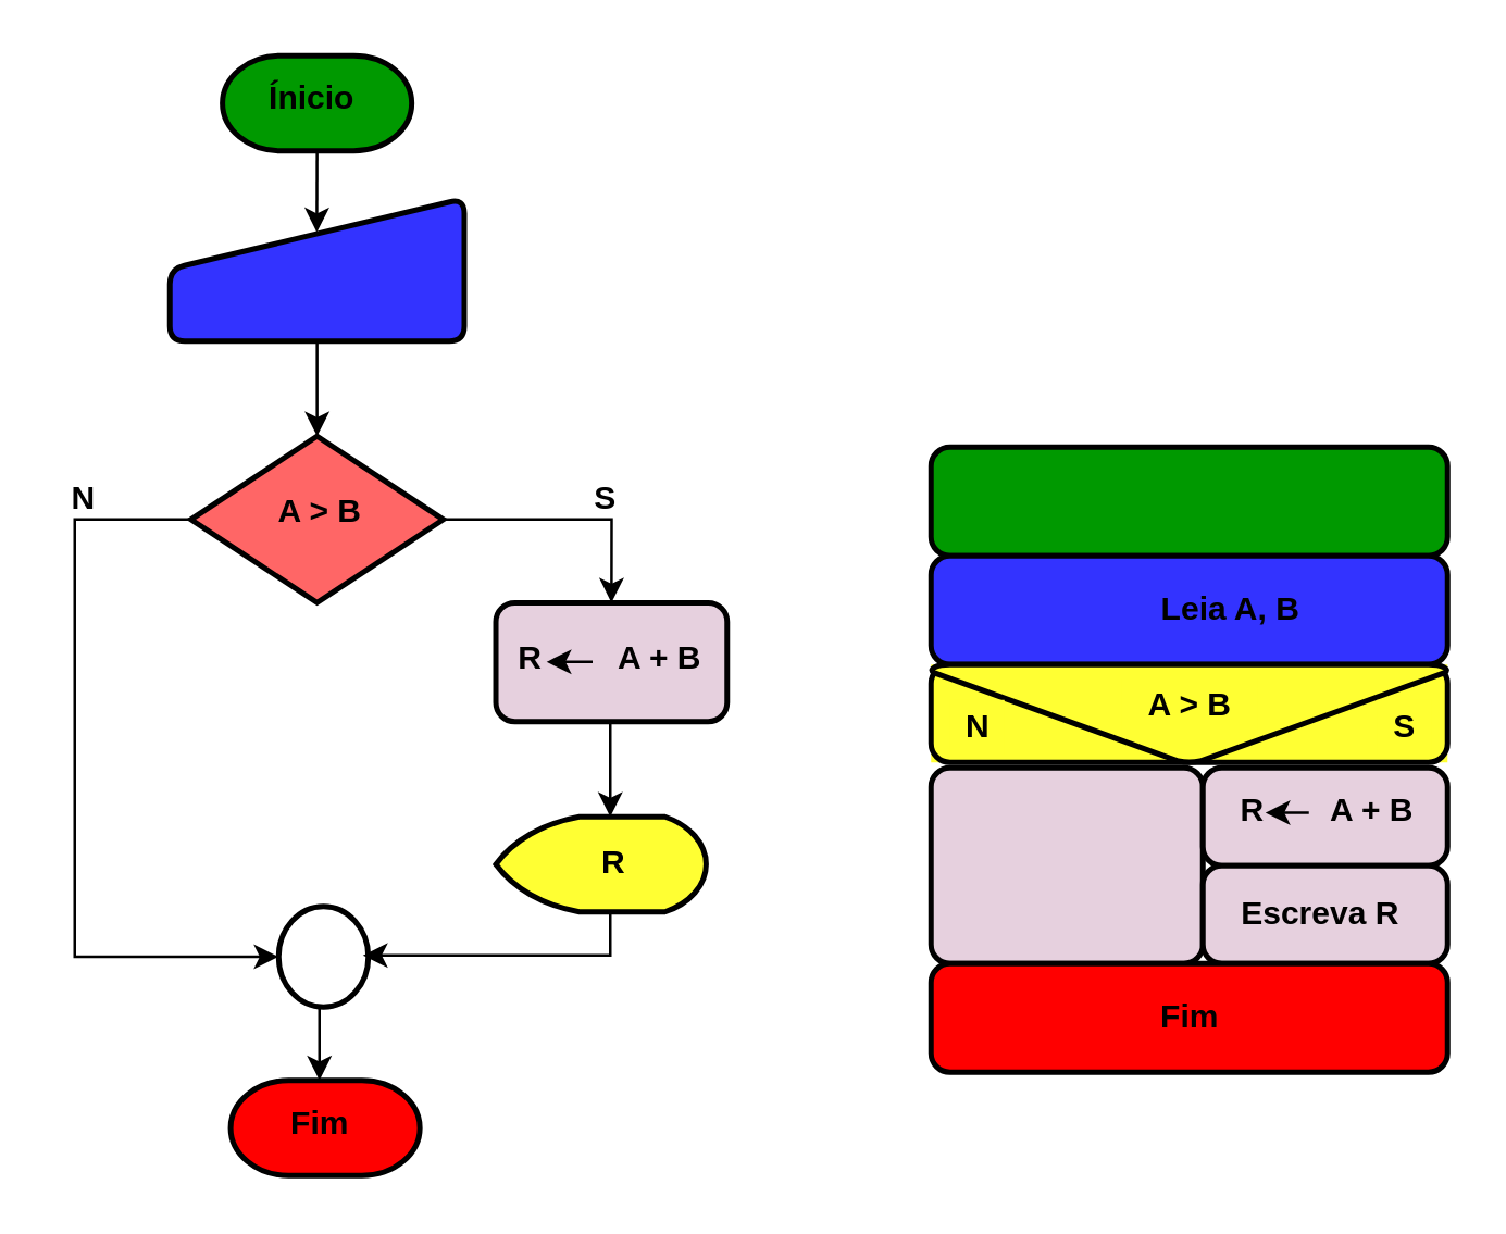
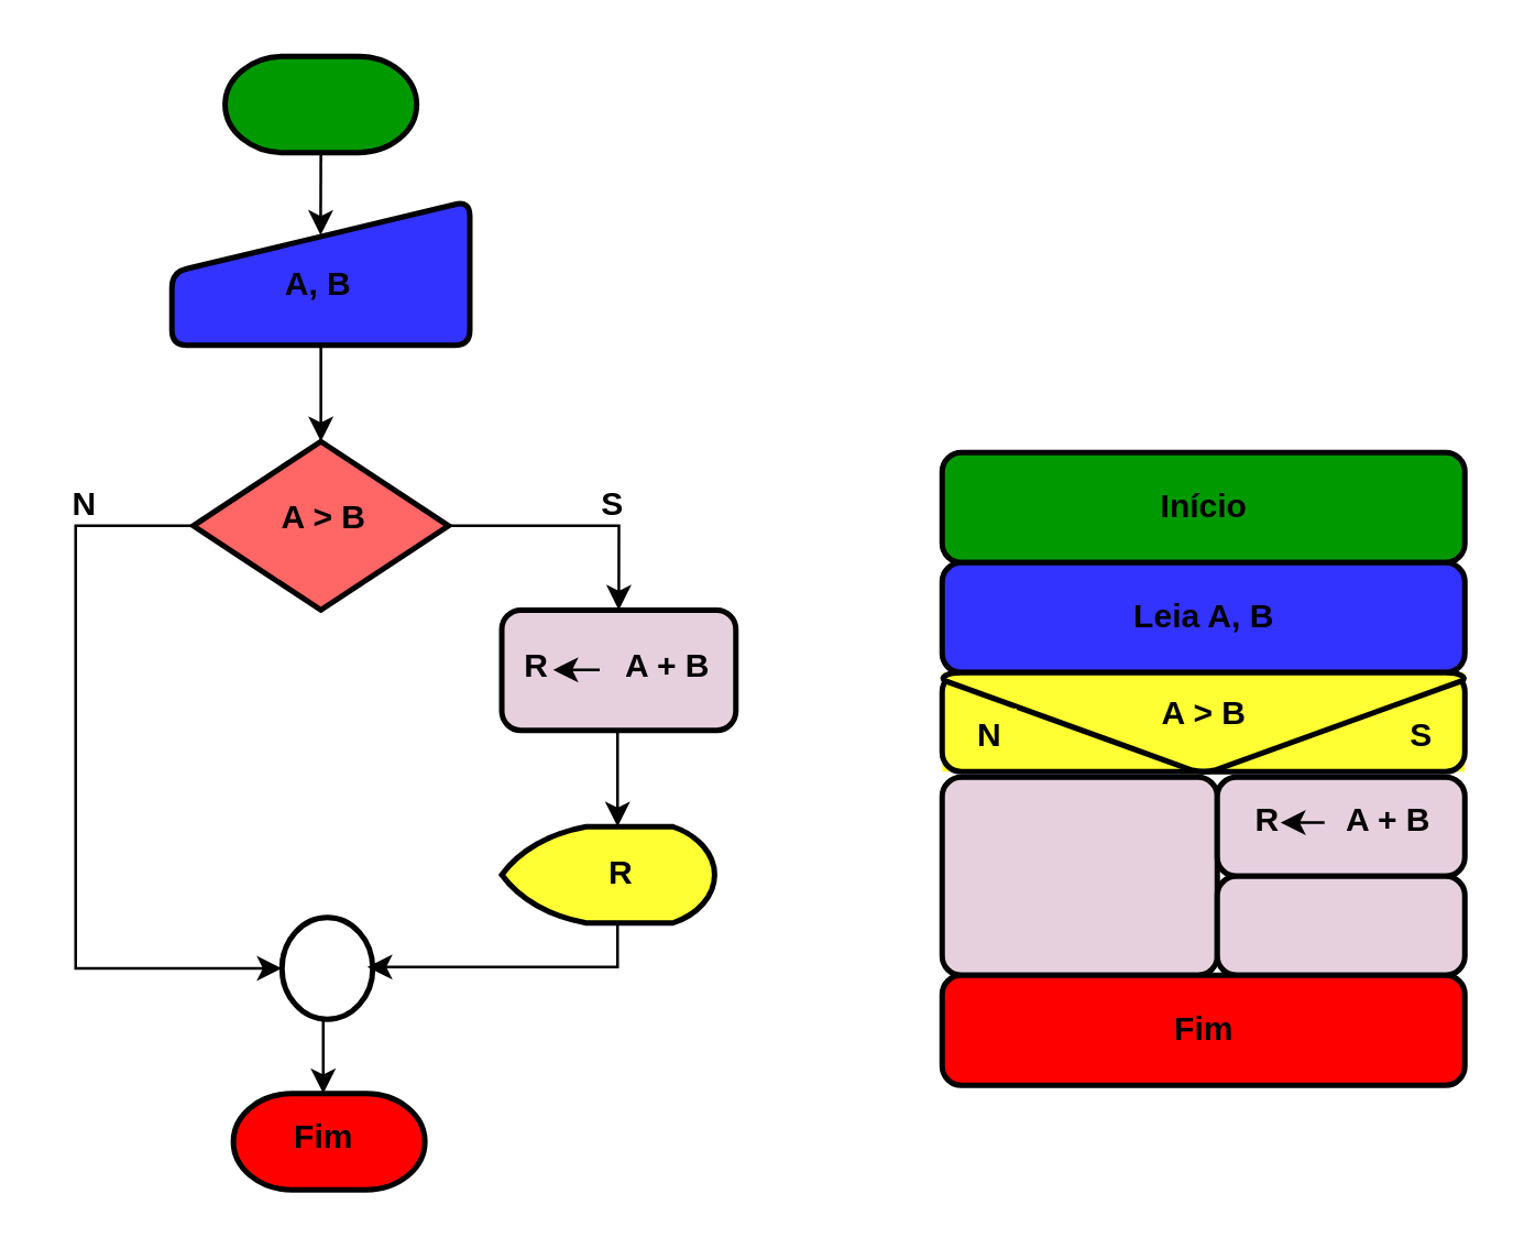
- <mxCell id="18" value="&lt;b&gt;Ínicio&lt;/b&gt;" style="text;html=1;align=center;verticalAlign=middle;resizable=0;points=[];;autosize=1;" parent="3" vertex="1"><mxGeometry x="69" y="5.5" width="50" height="20" as="geometry" /></mxCell>
+ <mxCell id="19" value="&lt;b&gt;A, B&lt;/b&gt;" style="text;html=1;align=center;verticalAlign=middle;resizable=0;points=[];;autosize=1;" parent="3" vertex="1"><mxGeometry x="75" y="73" width="40" height="20" as="geometry" /></mxCell>
+ <mxCell id="32" value="&lt;b&gt;Início&lt;/b&gt;" style="text;html=1;align=center;verticalAlign=middle;resizable=0;points=[];;autosize=1;" vertex="1" parent="29"><mxGeometry x="70" y="10" width="50" height="20" as="geometry" /></mxCell>
- <mxCell id="33" value="&lt;b&gt;Leia A, B&lt;/b&gt;" style="text;html=1;align=center;verticalAlign=middle;resizable=0;points=[];;autosize=1;" vertex="1" parent="29"><mxGeometry x="75" y="50" width="70" height="20" as="geometry" /></mxCell>
+ <mxCell id="33" value="&lt;b&gt;Leia A, B&lt;/b&gt;" style="text;html=1;align=center;verticalAlign=middle;resizable=0;points=[];;autosize=1;" vertex="1" parent="29"><mxGeometry x="60" y="50" width="70" height="20" as="geometry" /></mxCell>
- <mxCell id="49" value="&lt;b&gt;Escreva R&lt;/b&gt;" style="text;html=1;align=center;verticalAlign=middle;resizable=0;points=[];;autosize=1;" vertex="1" parent="42"><mxGeometry x="9" y="45" width="68" height="18" as="geometry" /></mxCell>
